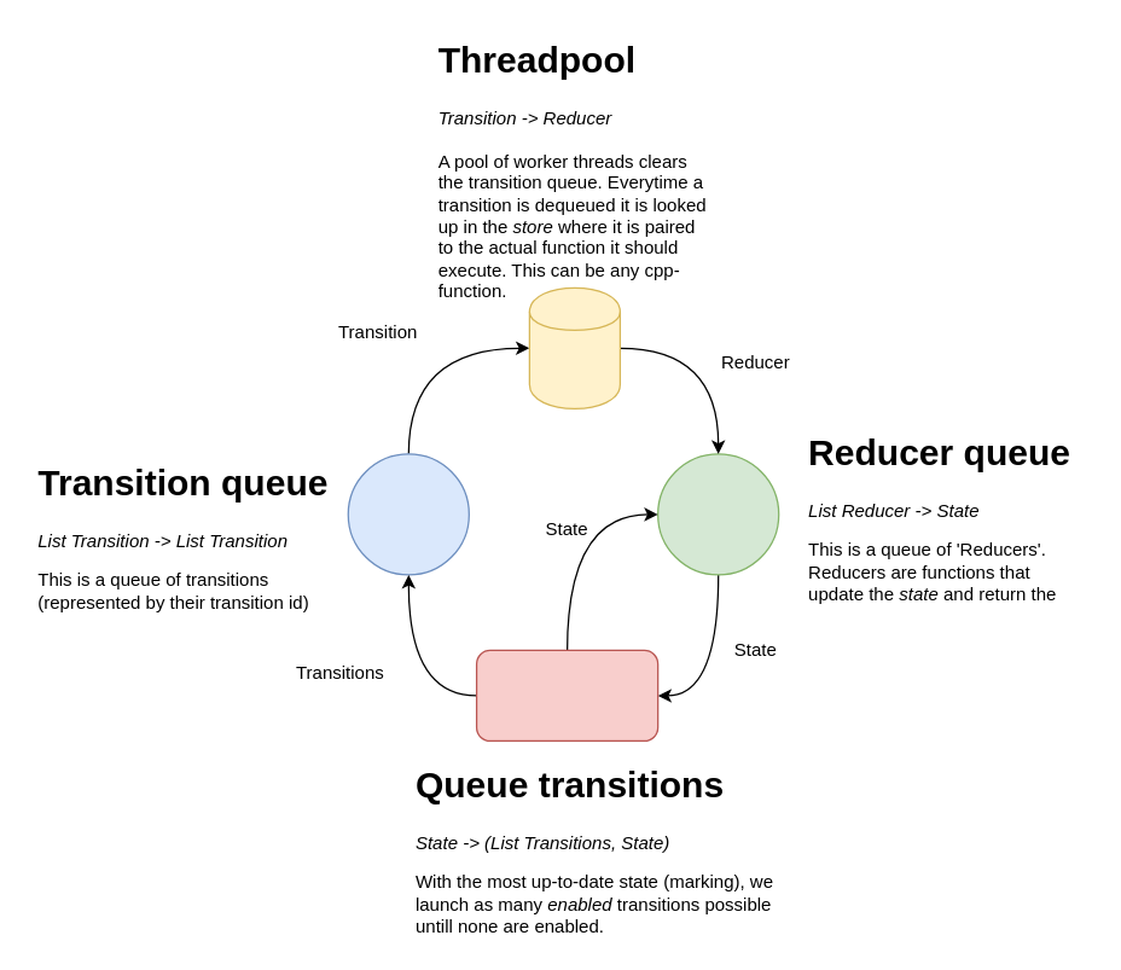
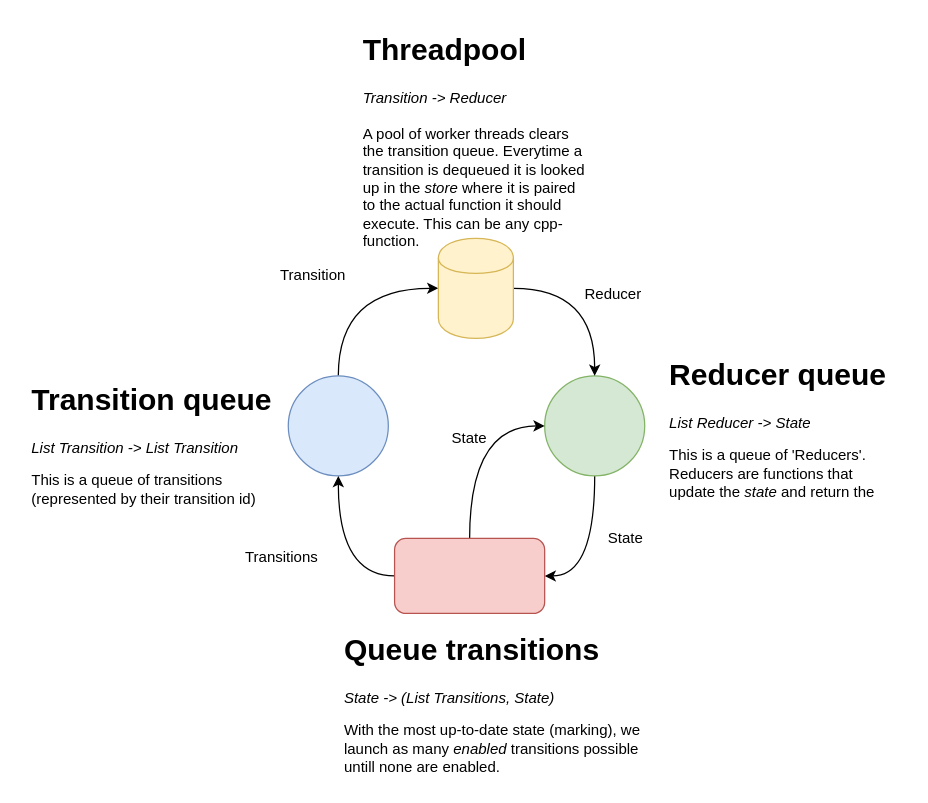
- <mxCell id="17" value="Reducer" style="text;html=1;strokeColor=none;fillColor=none;align=center;verticalAlign=middle;whiteSpace=wrap;rounded=0;" vertex="1" parent="1"><mxGeometry x="480" y="230" width="40" height="20" as="geometry" /></mxCell>
+ <mxCell id="17" value="Reducer" style="text;html=1;strokeColor=none;fillColor=none;align=center;verticalAlign=middle;whiteSpace=wrap;rounded=0;" vertex="1" parent="1"><mxGeometry x="470" y="225" width="40" height="20" as="geometry" /></mxCell>
